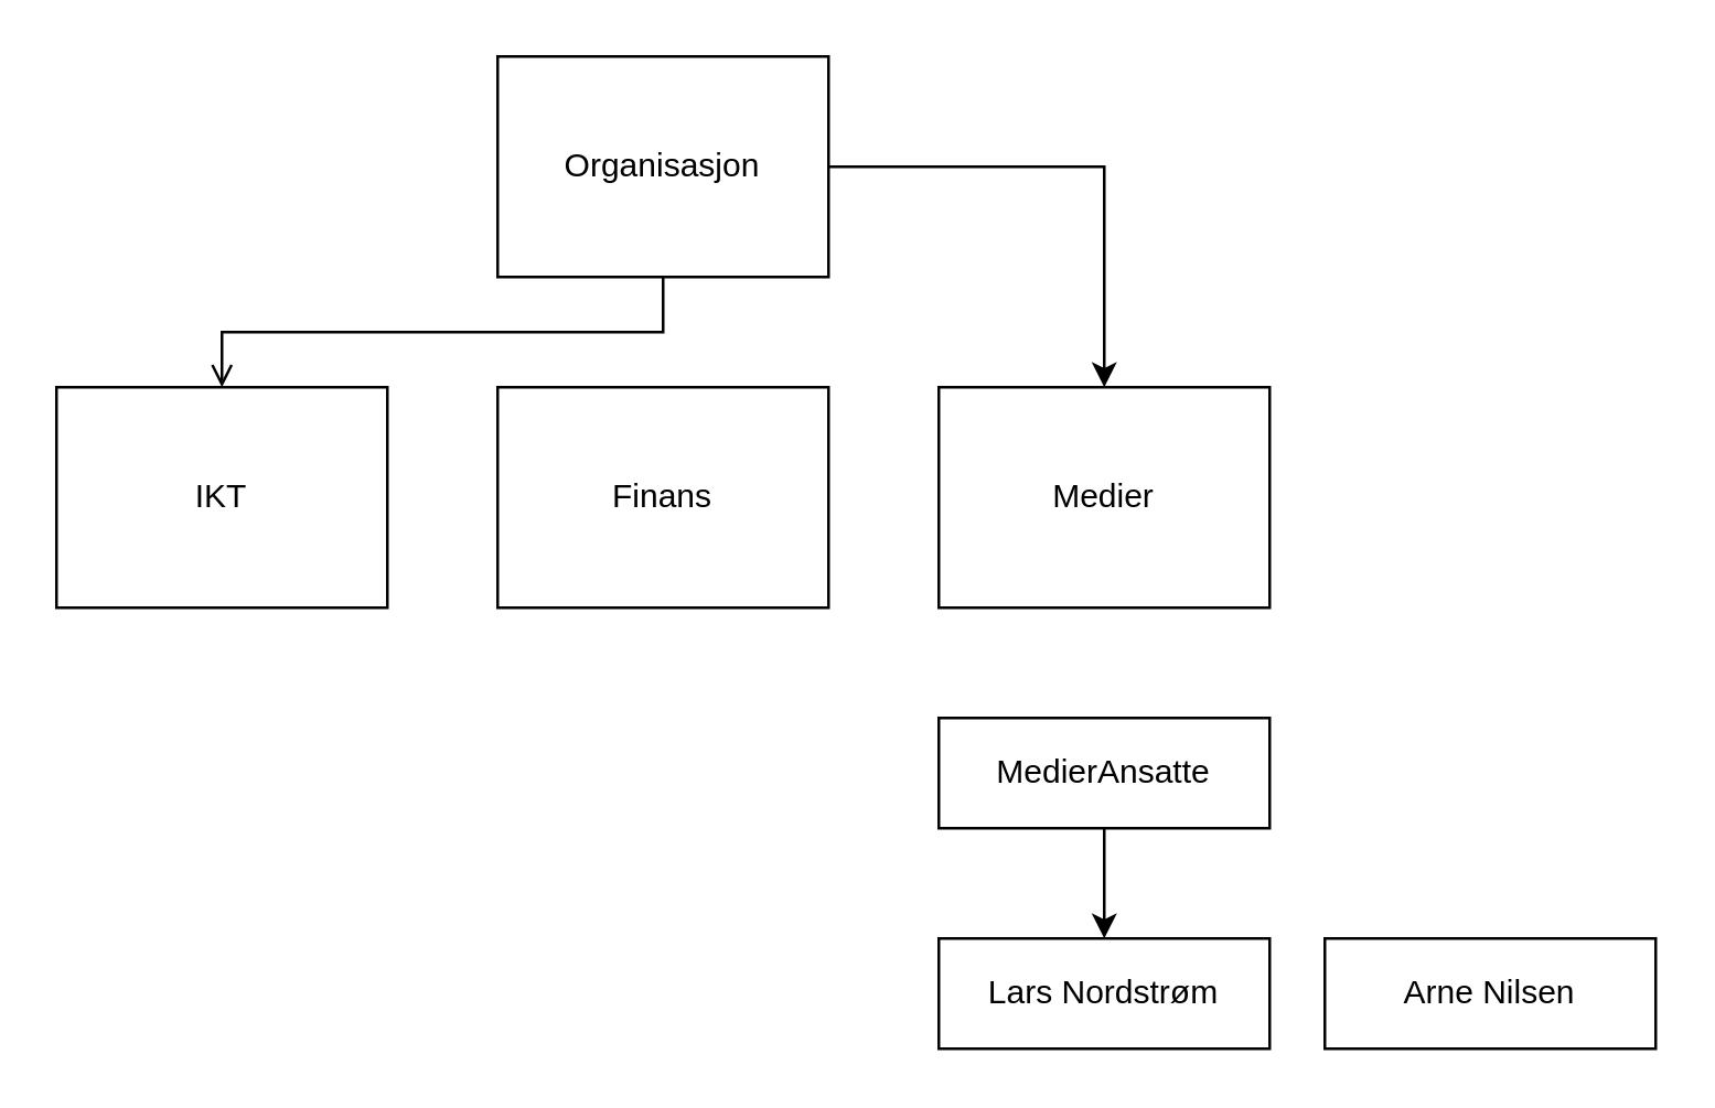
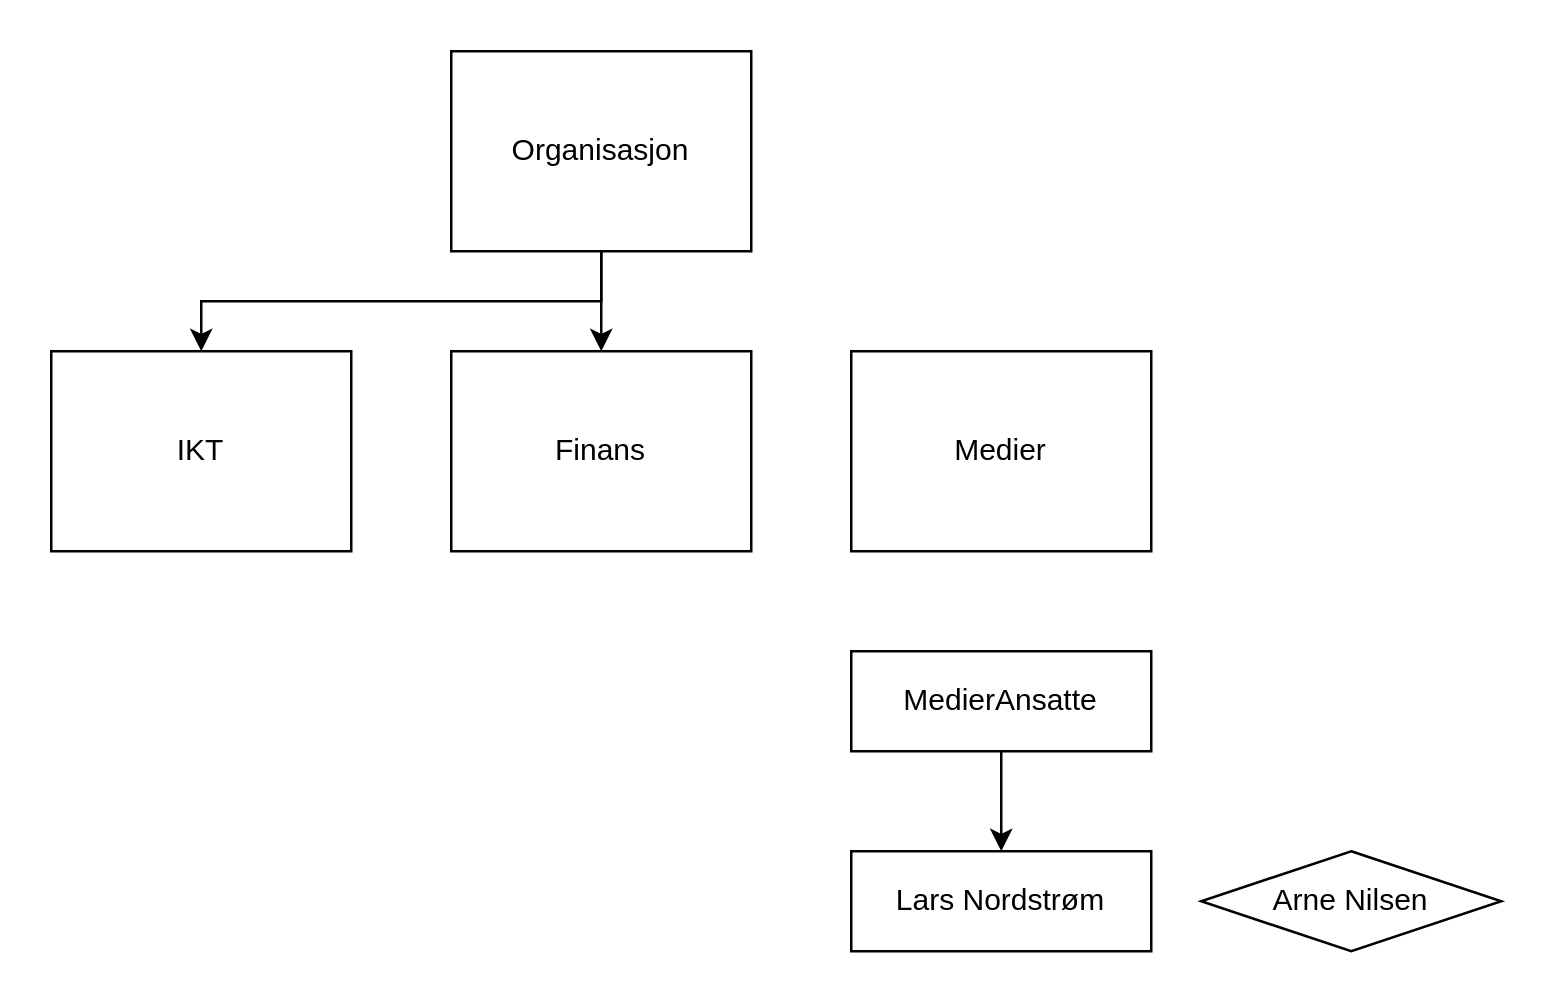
- <mxCell id="8" style="edgeStyle=orthogonalEdgeStyle;rounded=0;orthogonalLoop=1;jettySize=auto;html=1;" edge="1" parent="1" source="10" target="6"><mxGeometry relative="1" as="geometry" /></mxCell>
+ <mxCell id="8" style="edgeStyle=orthogonalEdgeStyle;rounded=0;orthogonalLoop=1;jettySize=auto;html=1;" edge="1" parent="1" source="10" target="2"><mxGeometry relative="1" as="geometry" /></mxCell>
- <mxCell id="9" style="edgeStyle=orthogonalEdgeStyle;rounded=0;orthogonalLoop=1;jettySize=auto;html=1;exitX=0.5;exitY=1;exitDx=0;exitDy=0;endArrow=open;" edge="1" parent="1" source="10" target="4"><mxGeometry relative="1" as="geometry" /></mxCell>
+ <mxCell id="9" style="edgeStyle=orthogonalEdgeStyle;rounded=0;orthogonalLoop=1;jettySize=auto;html=1;exitX=0.5;exitY=1;exitDx=0;exitDy=0;" edge="1" parent="1" source="10" target="4"><mxGeometry relative="1" as="geometry" /></mxCell>
- <mxCell id="13" value="Arne Nilsen" style="rounded=0;whiteSpace=wrap;html=1;" vertex="1" parent="1"><mxGeometry x="480" y="340" width="120" height="40" as="geometry" /></mxCell>
+ <mxCell id="13" value="Arne Nilsen" style="rhombus;whiteSpace=wrap;html=1;" vertex="1" parent="1"><mxGeometry x="480" y="340" width="120" height="40" as="geometry" /></mxCell>
